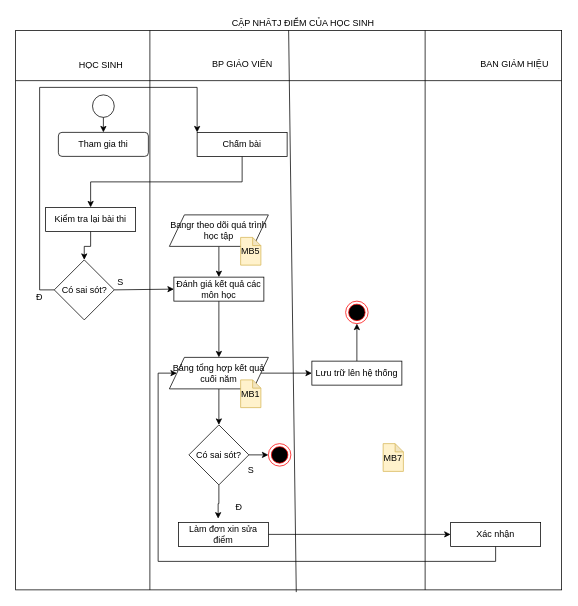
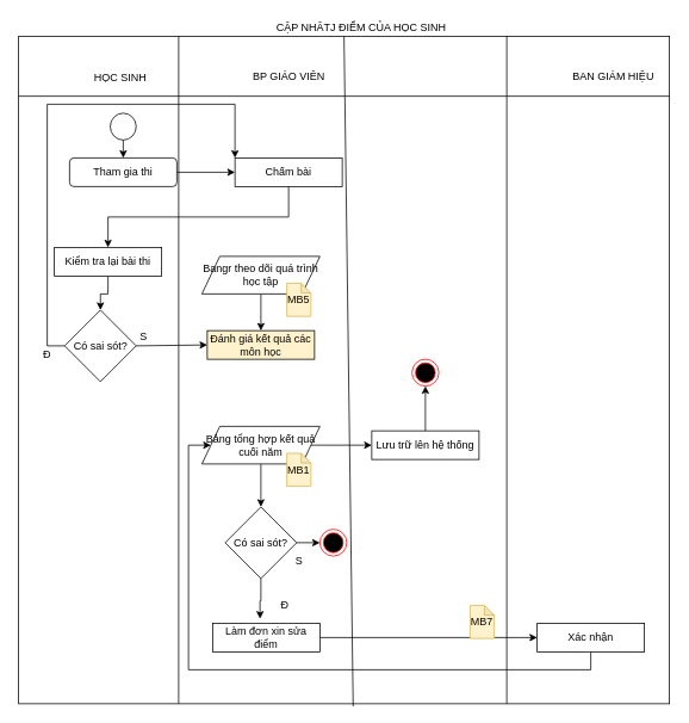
+ <mxCell id="10" style="edgeStyle=orthogonalEdgeStyle;rounded=0;orthogonalLoop=1;jettySize=auto;html=1;exitX=1;exitY=0.5;exitDx=0;exitDy=0;entryX=0;entryY=0.5;entryDx=0;entryDy=0;" edge="1" parent="1" source="11" target="13"><mxGeometry relative="1" as="geometry" /></mxCell>
- <mxCell id="22" value="Đánh giá kết quả các môn học" style="rounded=0;whiteSpace=wrap;html=1;" vertex="1" parent="1"><mxGeometry x="231" y="369" width="120" height="32" as="geometry" /></mxCell>
+ <mxCell id="22" value="Đánh giá kết quả các môn học" style="rounded=0;whiteSpace=wrap;html=1;fillColor=#fff2cc;" vertex="1" parent="1"><mxGeometry x="231" y="369" width="120" height="32" as="geometry" /></mxCell>
- <mxCell id="21" style="edgeStyle=orthogonalEdgeStyle;rounded=0;orthogonalLoop=1;jettySize=auto;html=1;exitX=0.5;exitY=1;exitDx=0;exitDy=0;entryX=0.5;entryY=0;entryDx=0;entryDy=0;" edge="1" parent="1" source="22" target="17"><mxGeometry relative="1" as="geometry" /></mxCell>
- <mxCell id="42" value="MB7" style="shape=note;whiteSpace=wrap;html=1;backgroundOutline=1;darkOpacity=0.05;size=11;fillColor=#fff2cc;strokeColor=#d6b656;" vertex="1" parent="1"><mxGeometry x="510" y="591" width="27" height="37" as="geometry" /></mxCell>
+ <mxCell id="42" value="MB7" style="shape=note;whiteSpace=wrap;html=1;backgroundOutline=1;darkOpacity=0.05;size=11;fillColor=#fff2cc;strokeColor=#d6b656;" vertex="1" parent="1"><mxGeometry x="525" y="676" width="27" height="37" as="geometry" /></mxCell>
